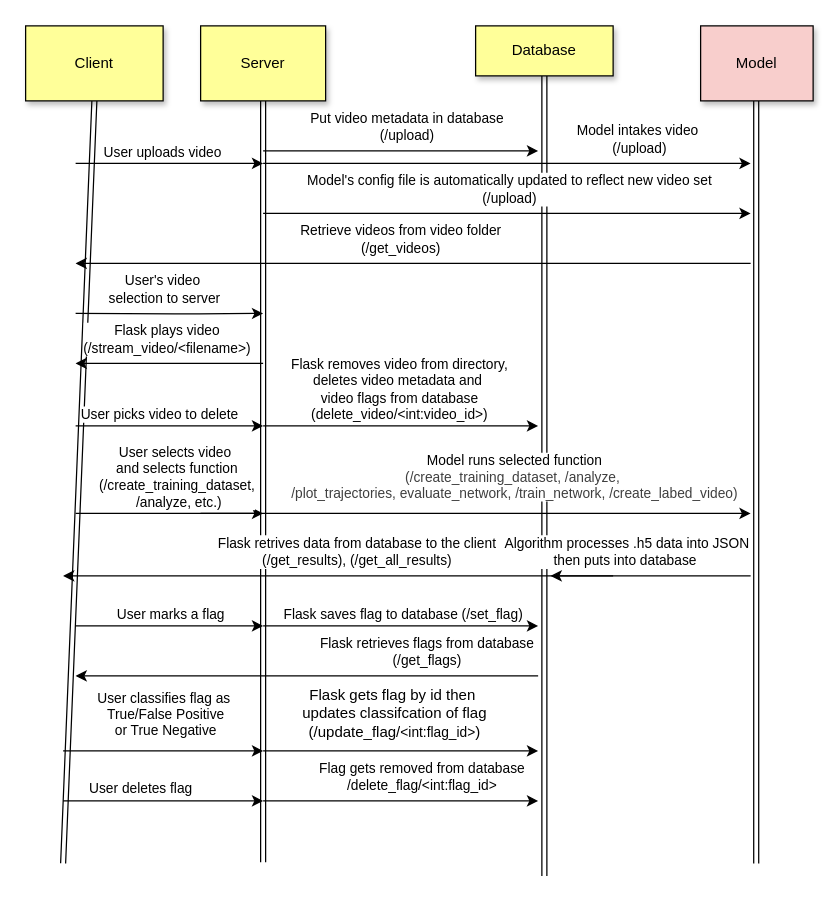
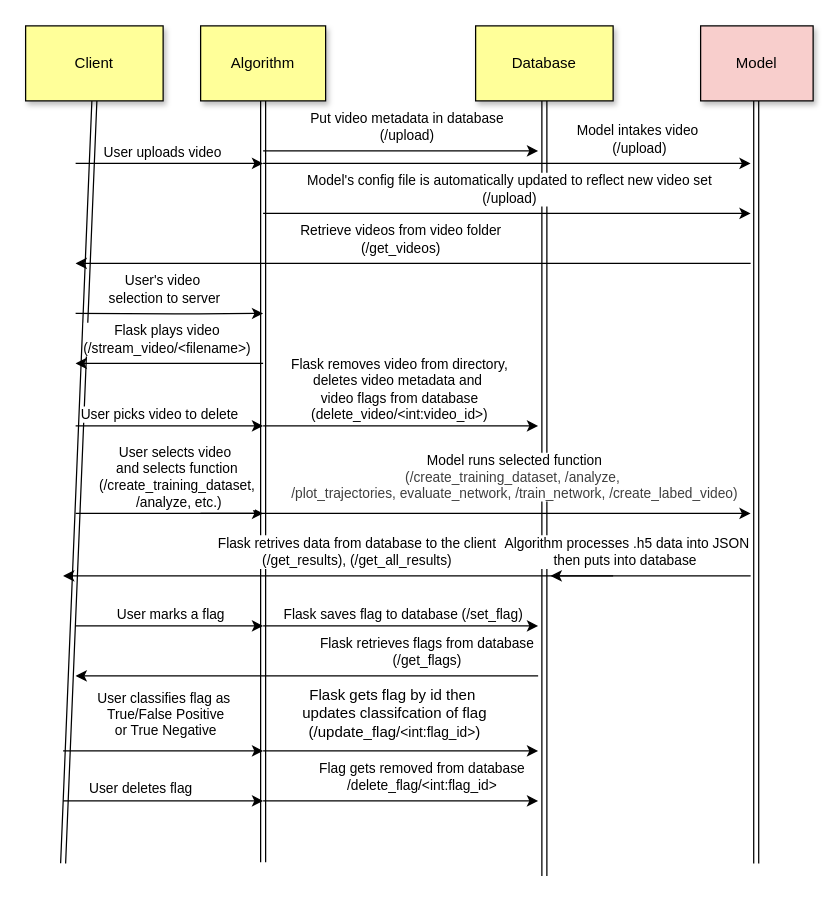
- <mxCell id="38" value="Database" style="whiteSpace=wrap;html=1;shadow=1;fillColor=#FFFF99;" parent="1" vertex="1"><mxGeometry x="380" y="20" width="110" height="40" as="geometry" /></mxCell>
+ <mxCell id="38" value="Database" style="whiteSpace=wrap;html=1;shadow=1;fillColor=#FFFF99;" parent="1" vertex="1"><mxGeometry x="380" y="20" width="110" height="60" as="geometry" /></mxCell>
- <mxCell id="31" value="Server" style="whiteSpace=wrap;html=1;shadow=1;fillColor=#FFFF99;" parent="1" vertex="1"><mxGeometry x="160" y="20" width="100" height="60" as="geometry" /></mxCell>
+ <mxCell id="31" value="Algorithm" style="whiteSpace=wrap;html=1;shadow=1;fillColor=#FFFF99;" parent="1" vertex="1"><mxGeometry x="160" y="20" width="100" height="60" as="geometry" /></mxCell>
